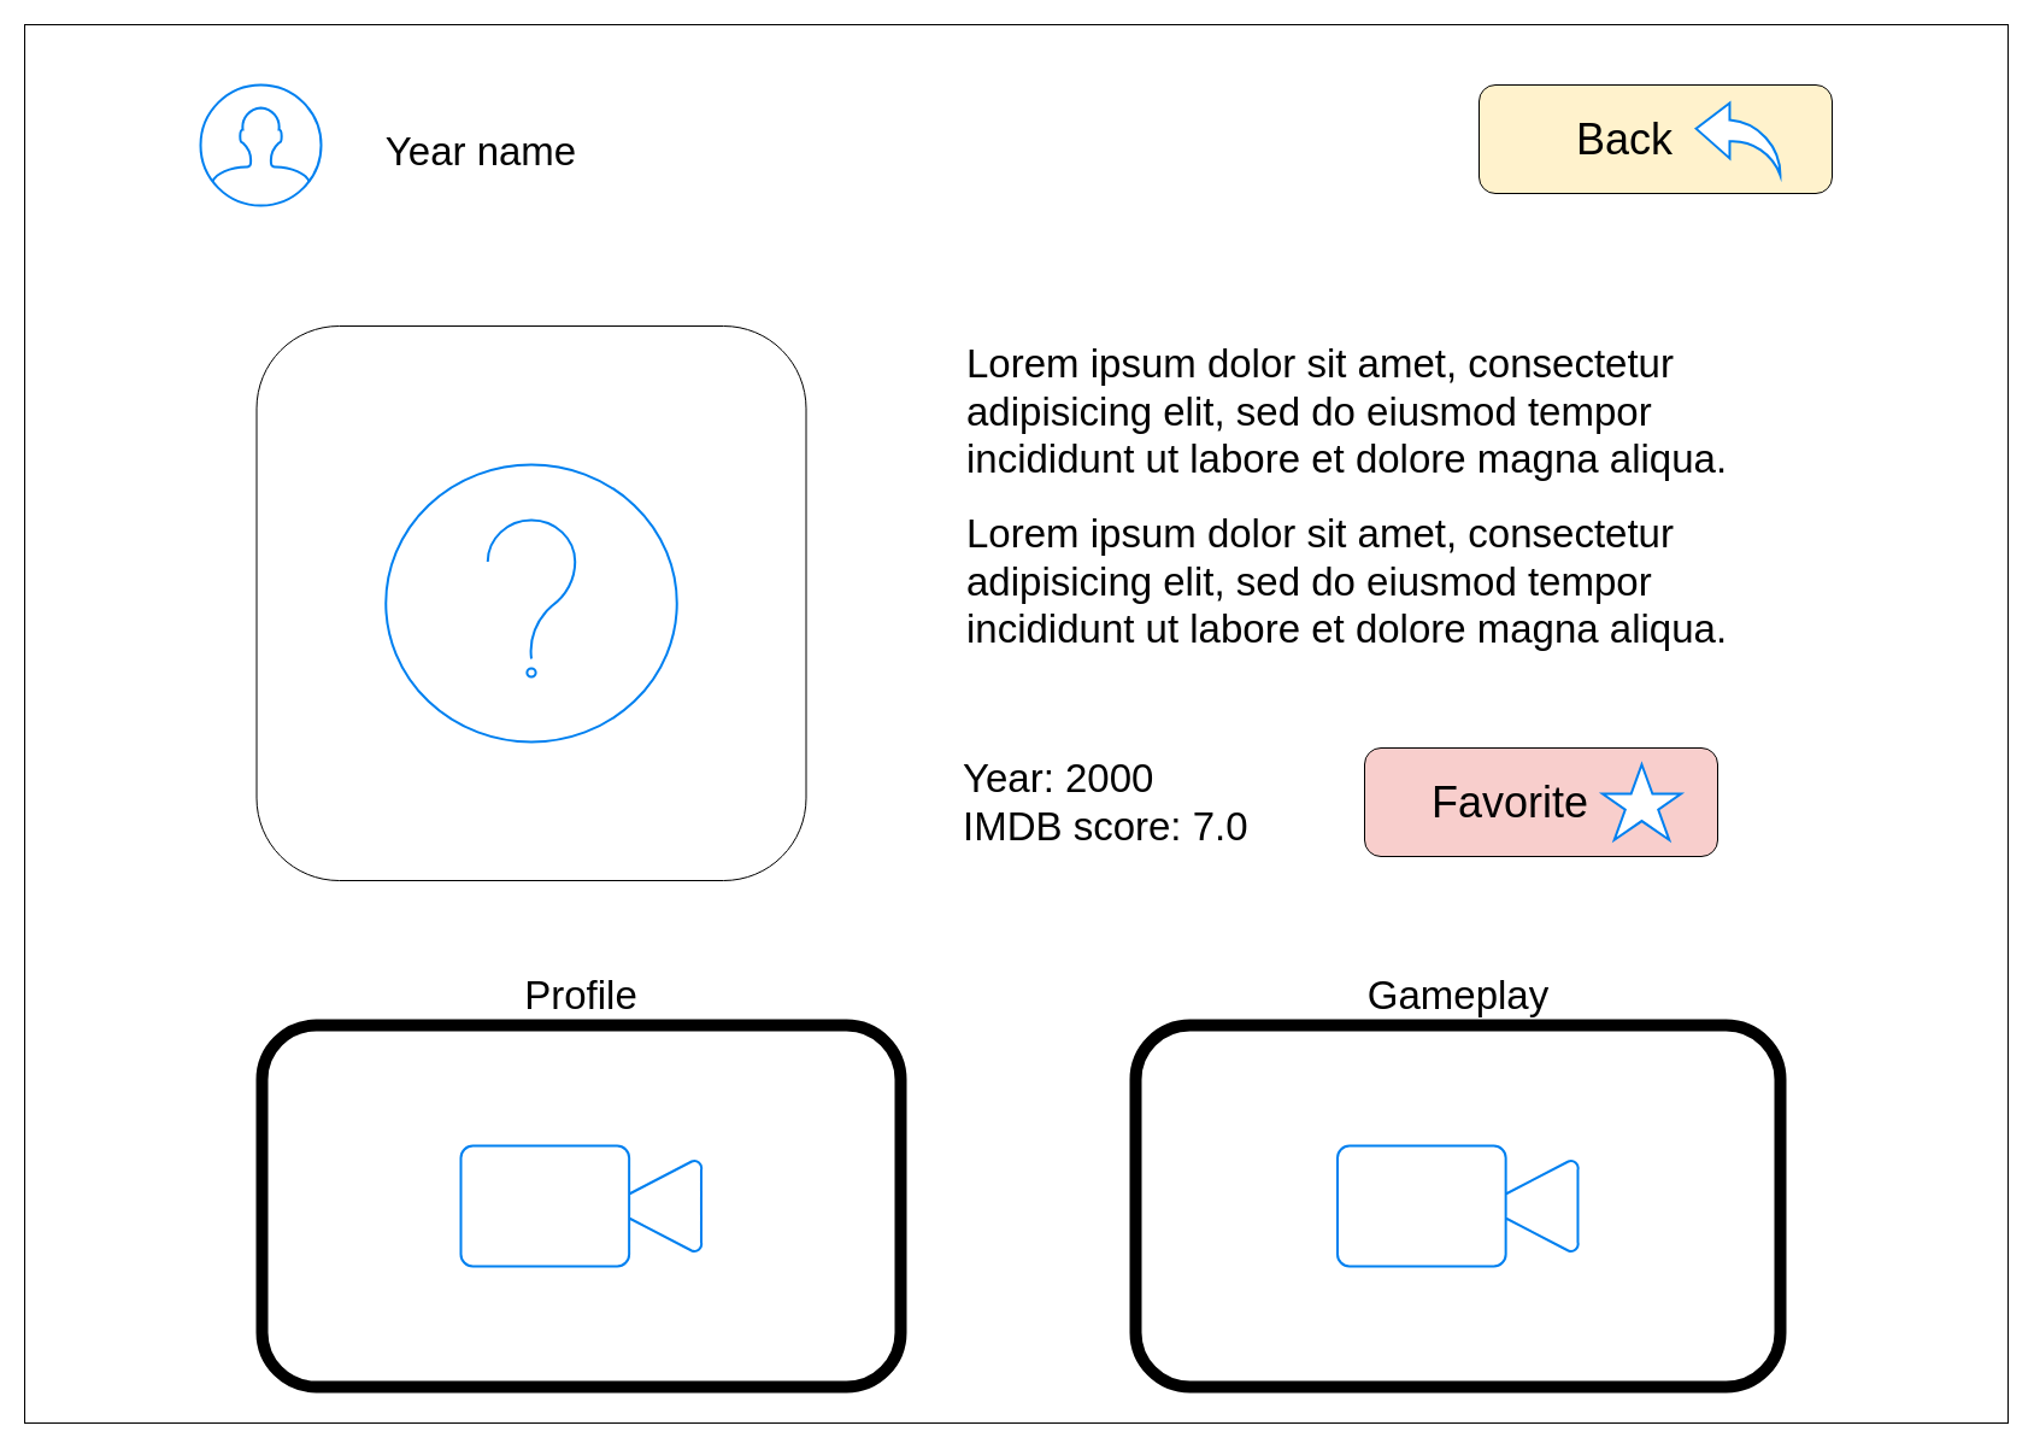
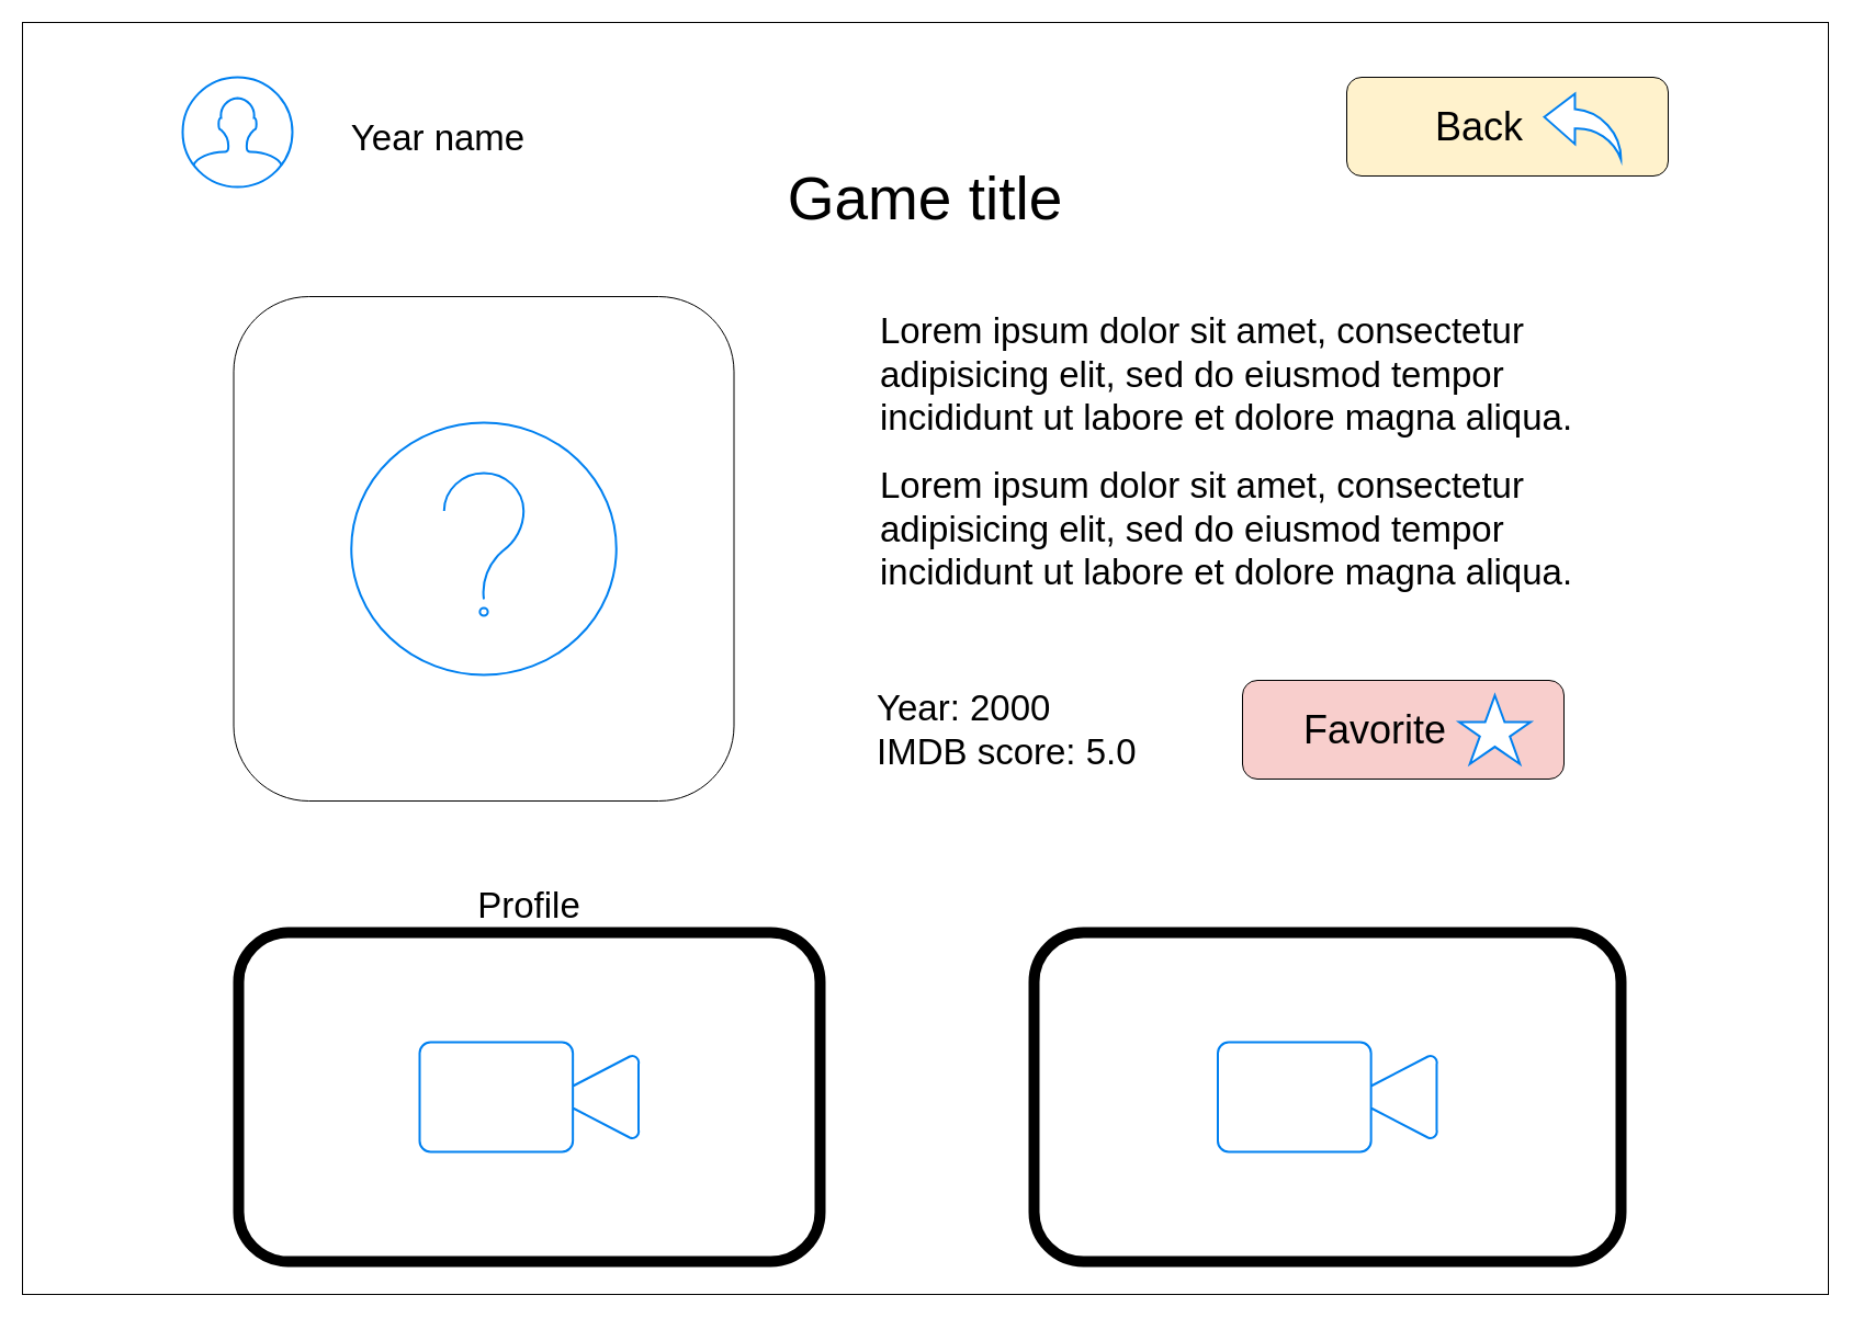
+ <mxCell id="4" value="Game title" style="text;html=1;strokeColor=none;fillColor=none;align=center;verticalAlign=middle;whiteSpace=wrap;rounded=0;fontSize=55;" vertex="1" parent="1"><mxGeometry x="607" y="100" width="471.5" height="160" as="geometry" /></mxCell>
- <mxCell id="10" value="Year: 2000&lt;br&gt;IMDB score: 7.0" style="text;html=1;strokeColor=none;fillColor=none;align=left;verticalAlign=middle;whiteSpace=wrap;rounded=0;fontSize=33;" vertex="1" parent="1"><mxGeometry x="797" y="590" width="635" height="150" as="geometry" /></mxCell>
+ <mxCell id="10" value="Year: 2000&lt;br&gt;IMDB score: 5.0" style="text;html=1;strokeColor=none;fillColor=none;align=left;verticalAlign=middle;whiteSpace=wrap;rounded=0;fontSize=33;" vertex="1" parent="1"><mxGeometry x="797" y="590" width="635" height="150" as="geometry" /></mxCell>
- <mxCell id="14" value="Gameplay" style="text;html=1;strokeColor=none;fillColor=none;align=center;verticalAlign=middle;whiteSpace=wrap;rounded=0;fontSize=33;" vertex="1" parent="1"><mxGeometry x="1024.5" y="810" width="370" height="30" as="geometry" /></mxCell>
